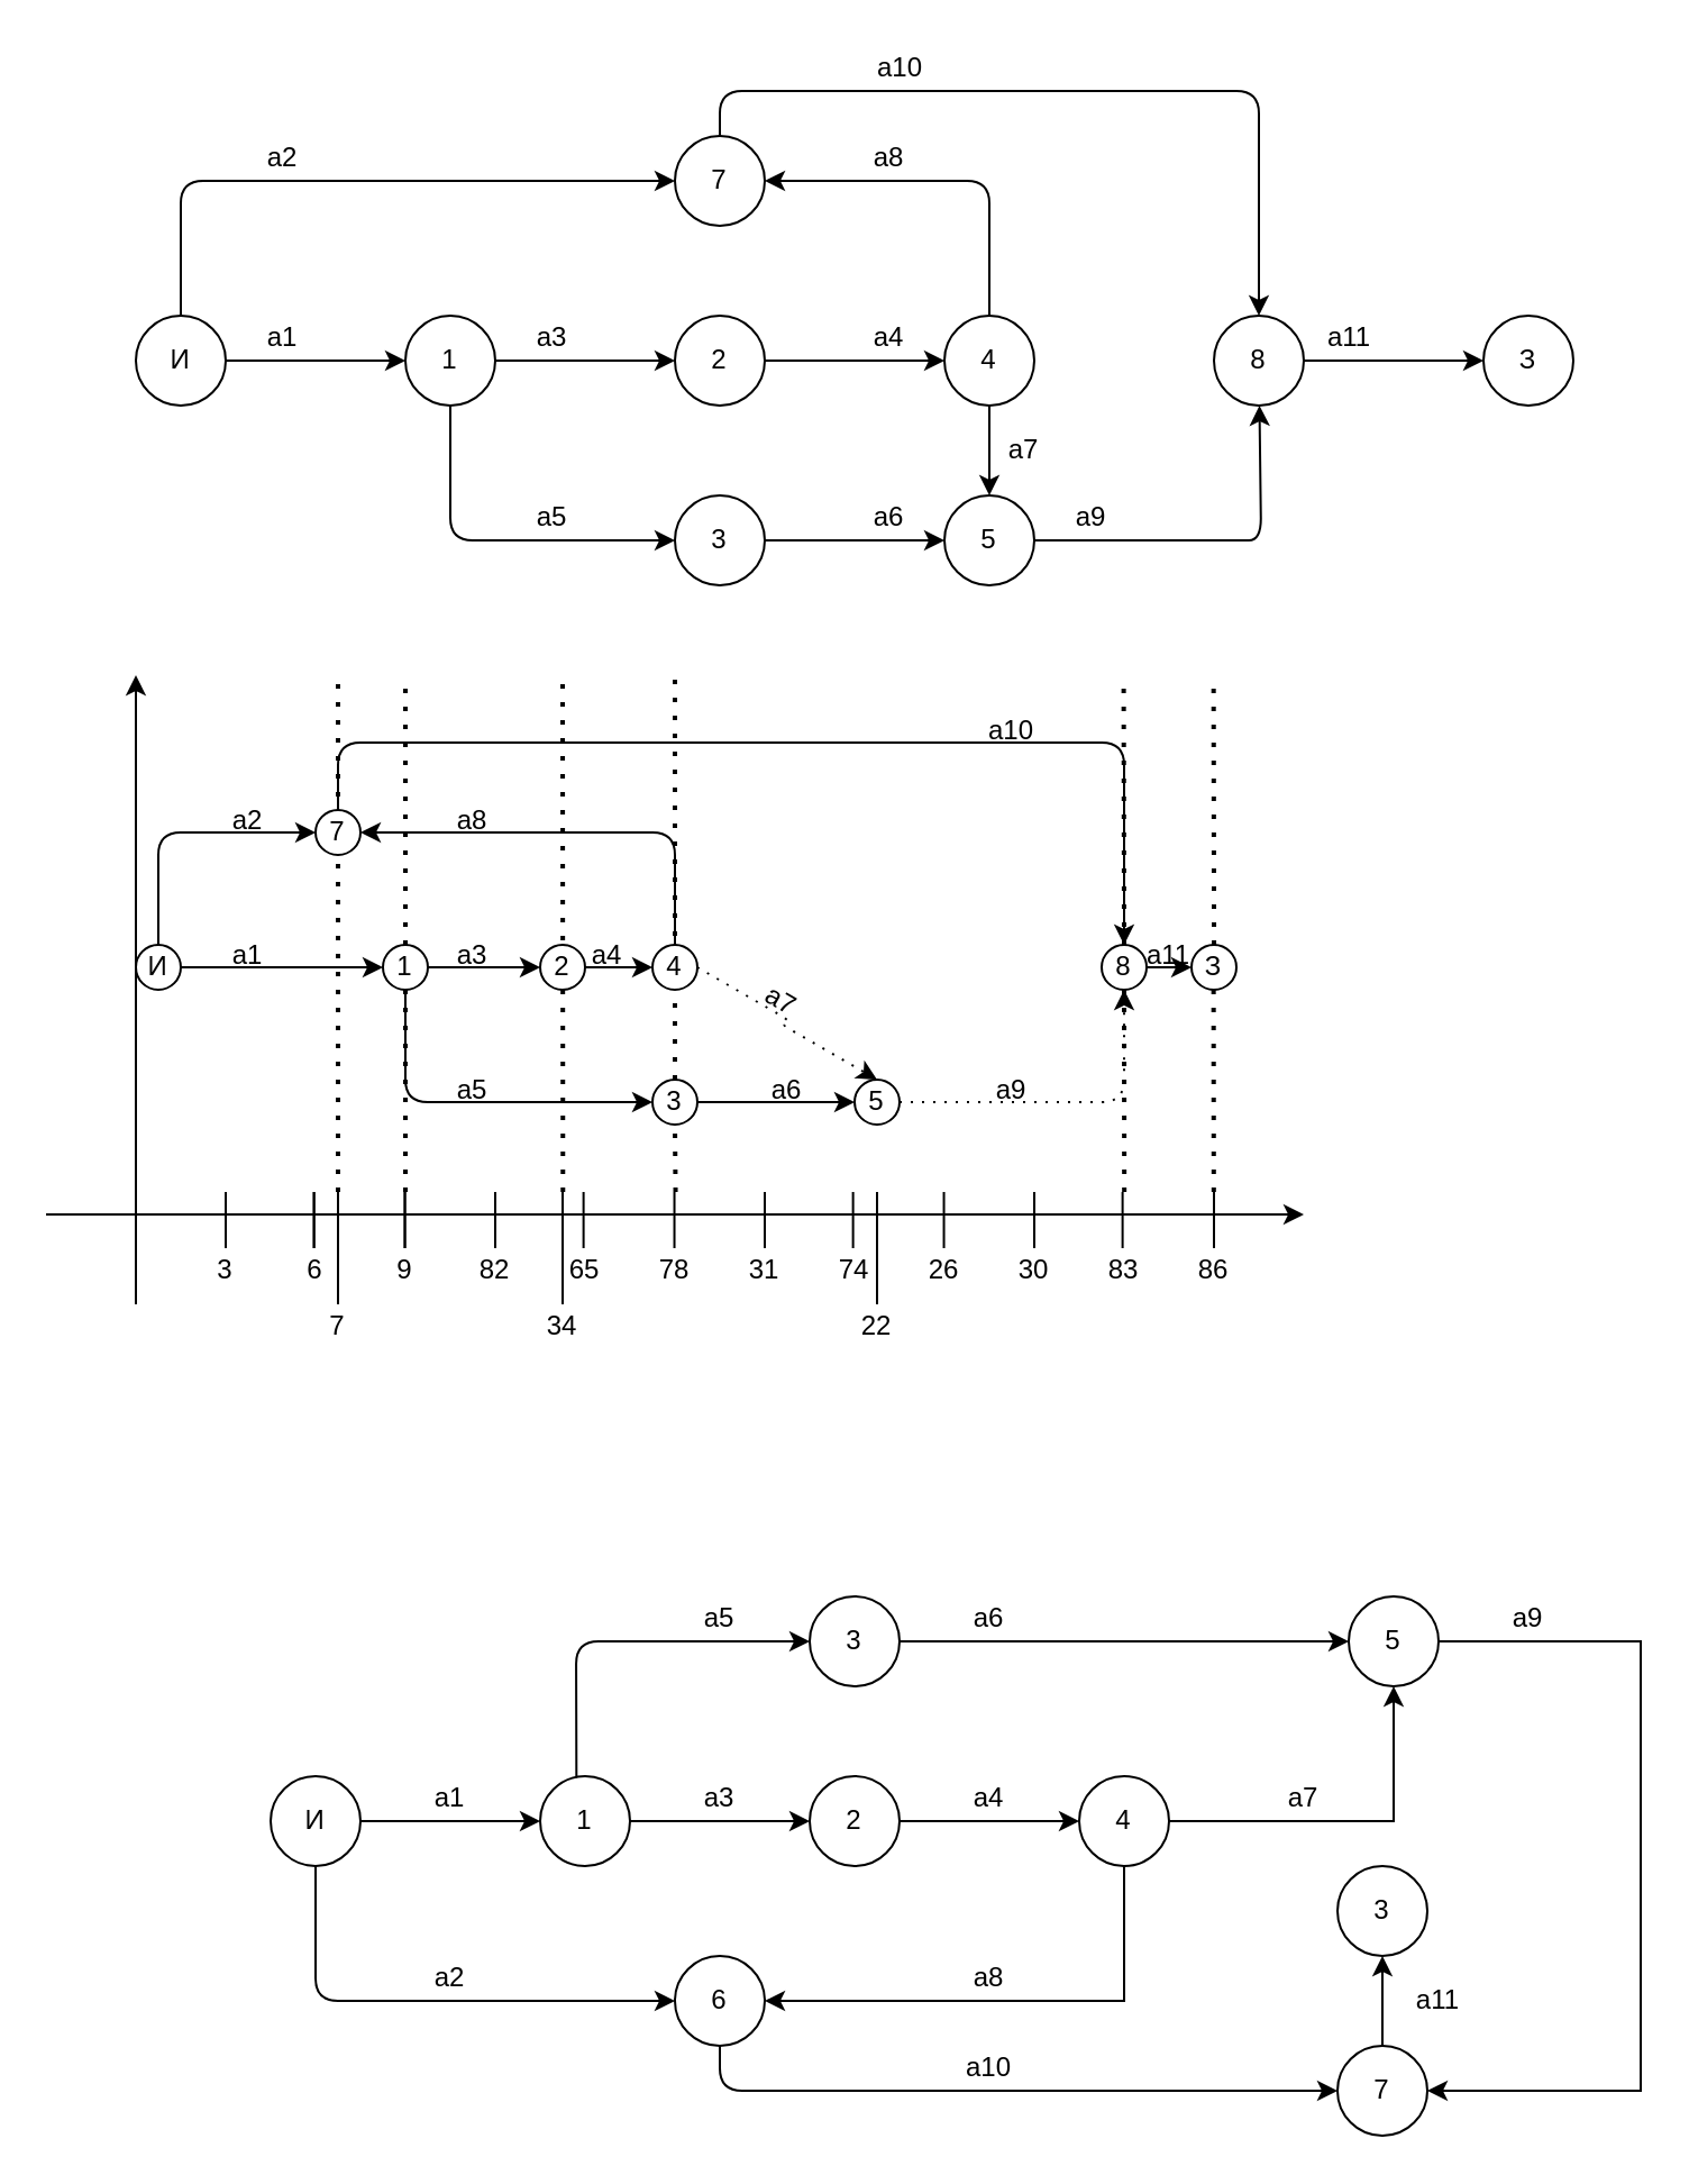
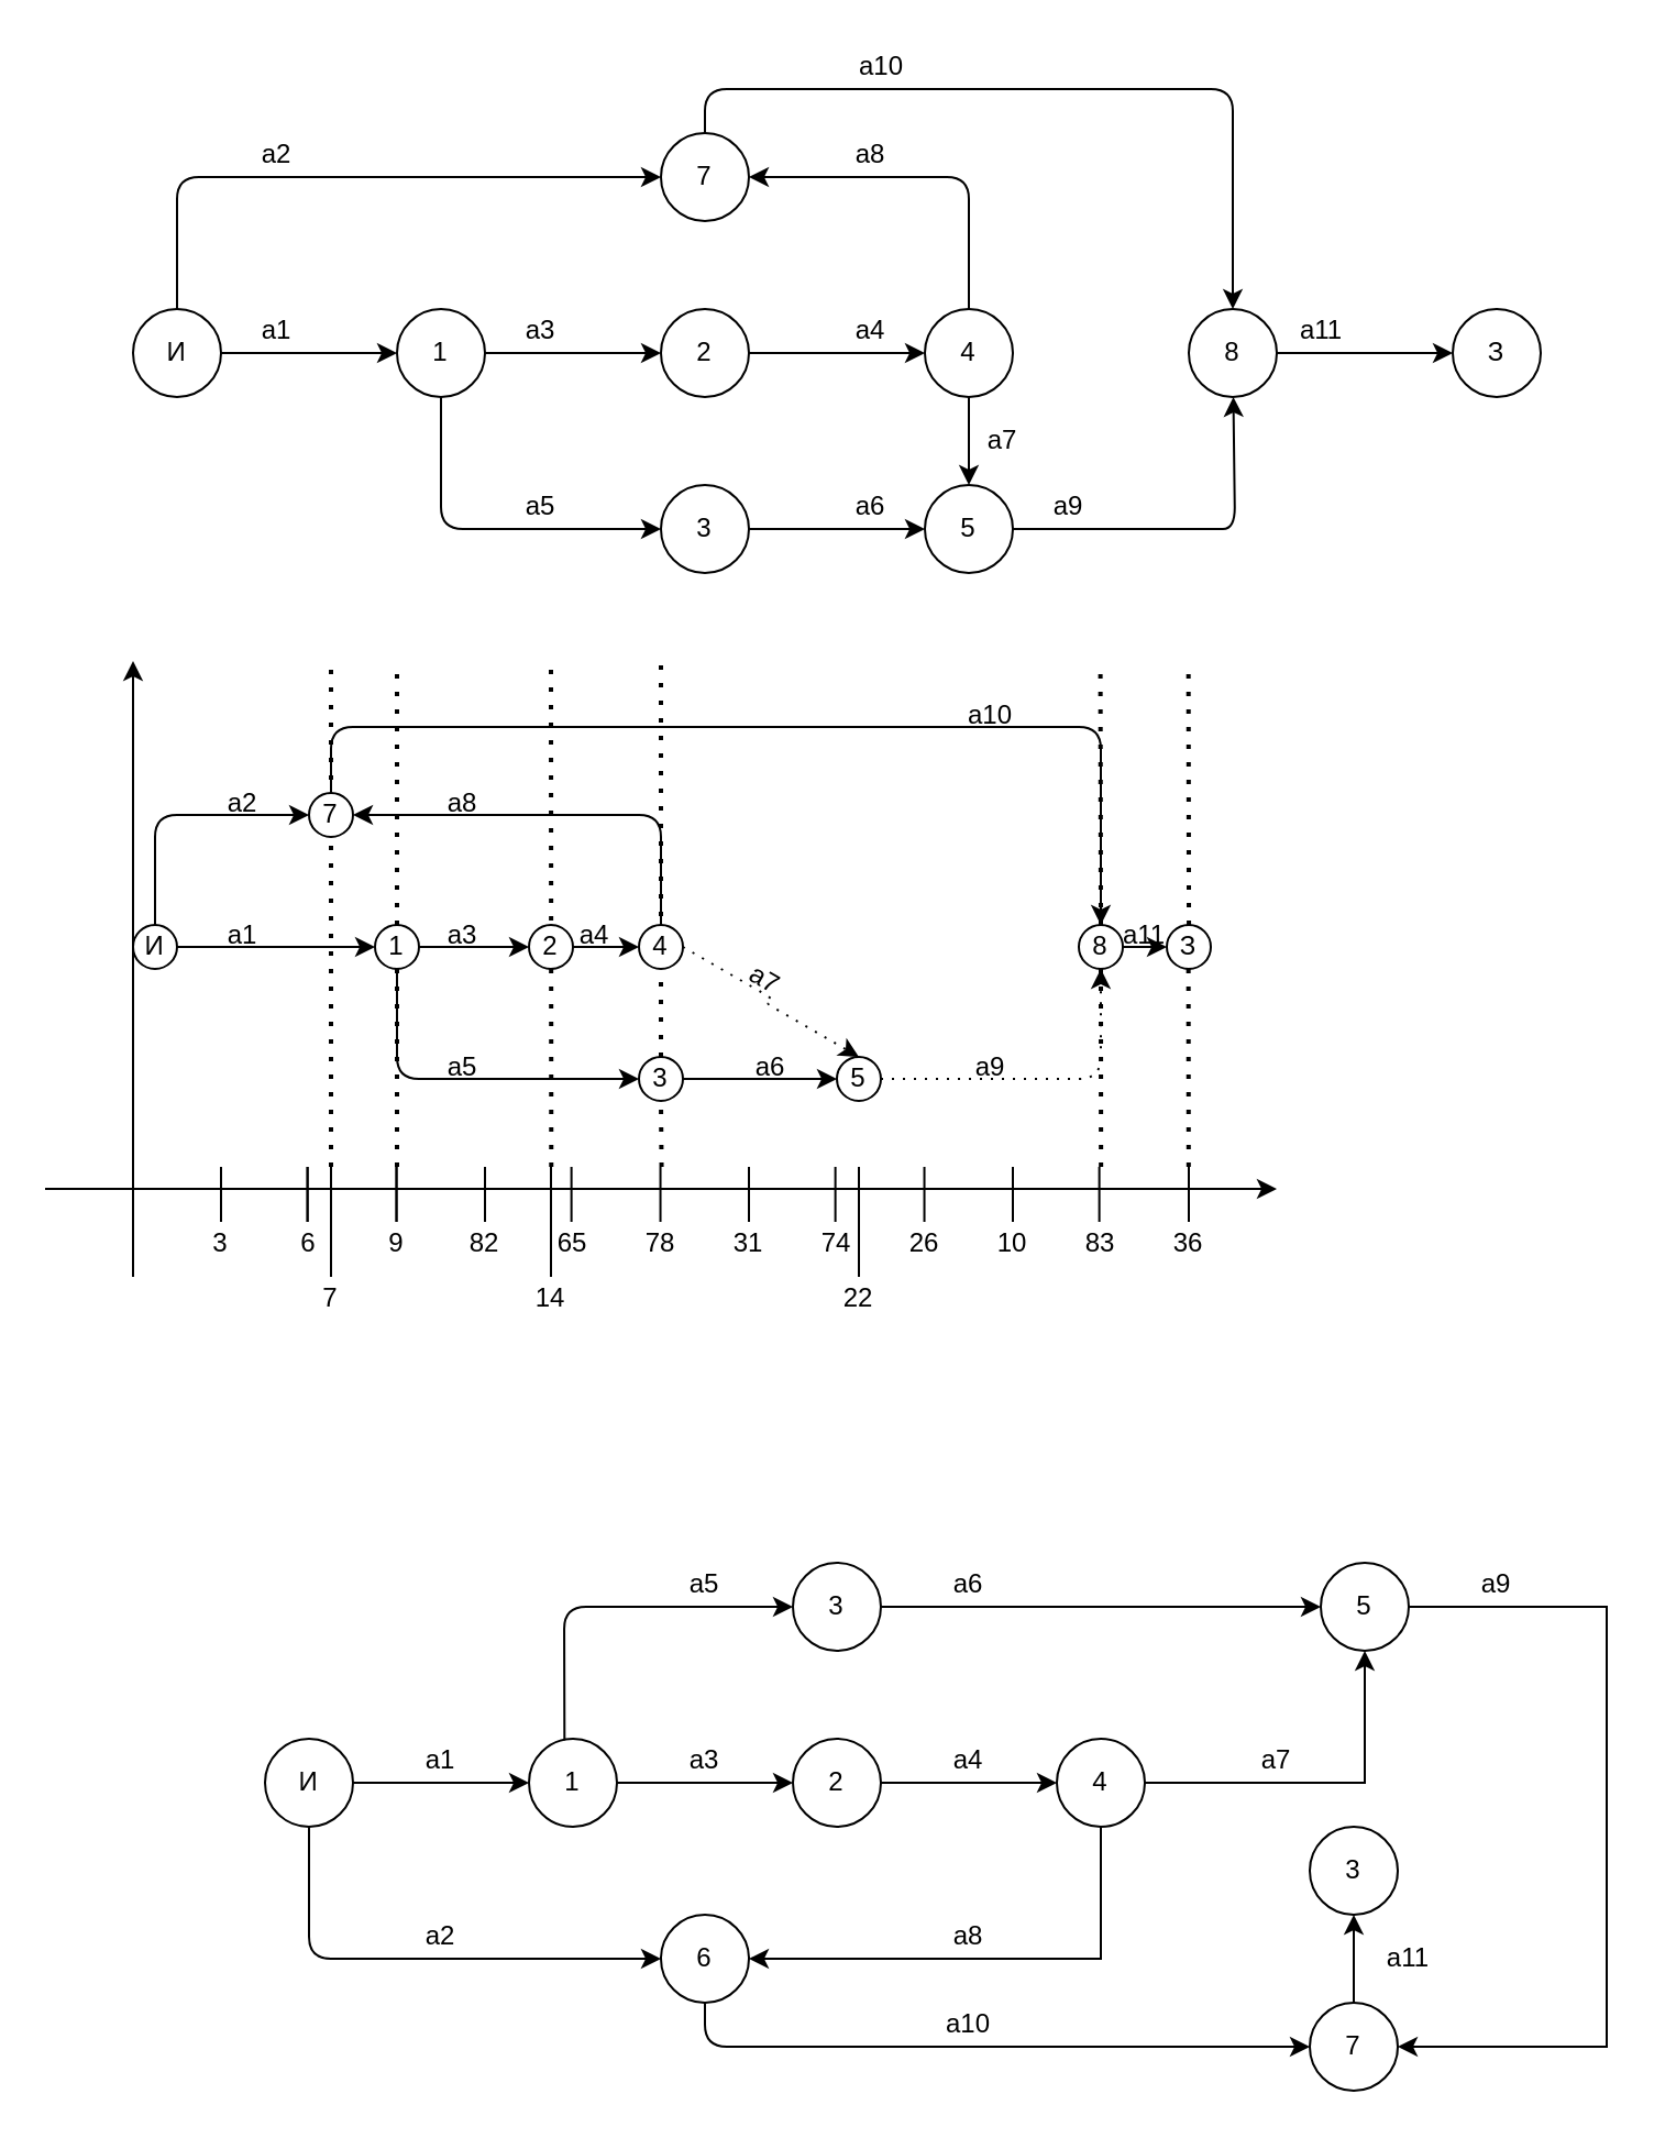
- <mxCell id="95" value="30" style="text;html=1;strokeColor=none;fillColor=none;align=center;verticalAlign=middle;whiteSpace=wrap;rounded=0;" vertex="1" parent="1"><mxGeometry x="450" y="555" width="20" height="20" as="geometry" /></mxCell>
+ <mxCell id="95" value="10" style="text;html=1;strokeColor=none;fillColor=none;align=center;verticalAlign=middle;whiteSpace=wrap;rounded=0;" vertex="1" parent="1"><mxGeometry x="450" y="555" width="20" height="20" as="geometry" /></mxCell>
- <mxCell id="97" value="86" style="text;html=1;strokeColor=none;fillColor=none;align=center;verticalAlign=middle;whiteSpace=wrap;rounded=0;" vertex="1" parent="1"><mxGeometry x="530" y="555" width="20" height="20" as="geometry" /></mxCell>
+ <mxCell id="97" value="36" style="text;html=1;strokeColor=none;fillColor=none;align=center;verticalAlign=middle;whiteSpace=wrap;rounded=0;" vertex="1" parent="1"><mxGeometry x="530" y="555" width="20" height="20" as="geometry" /></mxCell>
- <mxCell id="102" value="34" style="text;html=1;strokeColor=none;fillColor=none;align=center;verticalAlign=middle;whiteSpace=wrap;rounded=0;" vertex="1" parent="1"><mxGeometry x="240" y="580" width="20" height="20" as="geometry" /></mxCell>
+ <mxCell id="102" value="14" style="text;html=1;strokeColor=none;fillColor=none;align=center;verticalAlign=middle;whiteSpace=wrap;rounded=0;" vertex="1" parent="1"><mxGeometry x="240" y="580" width="20" height="20" as="geometry" /></mxCell>
